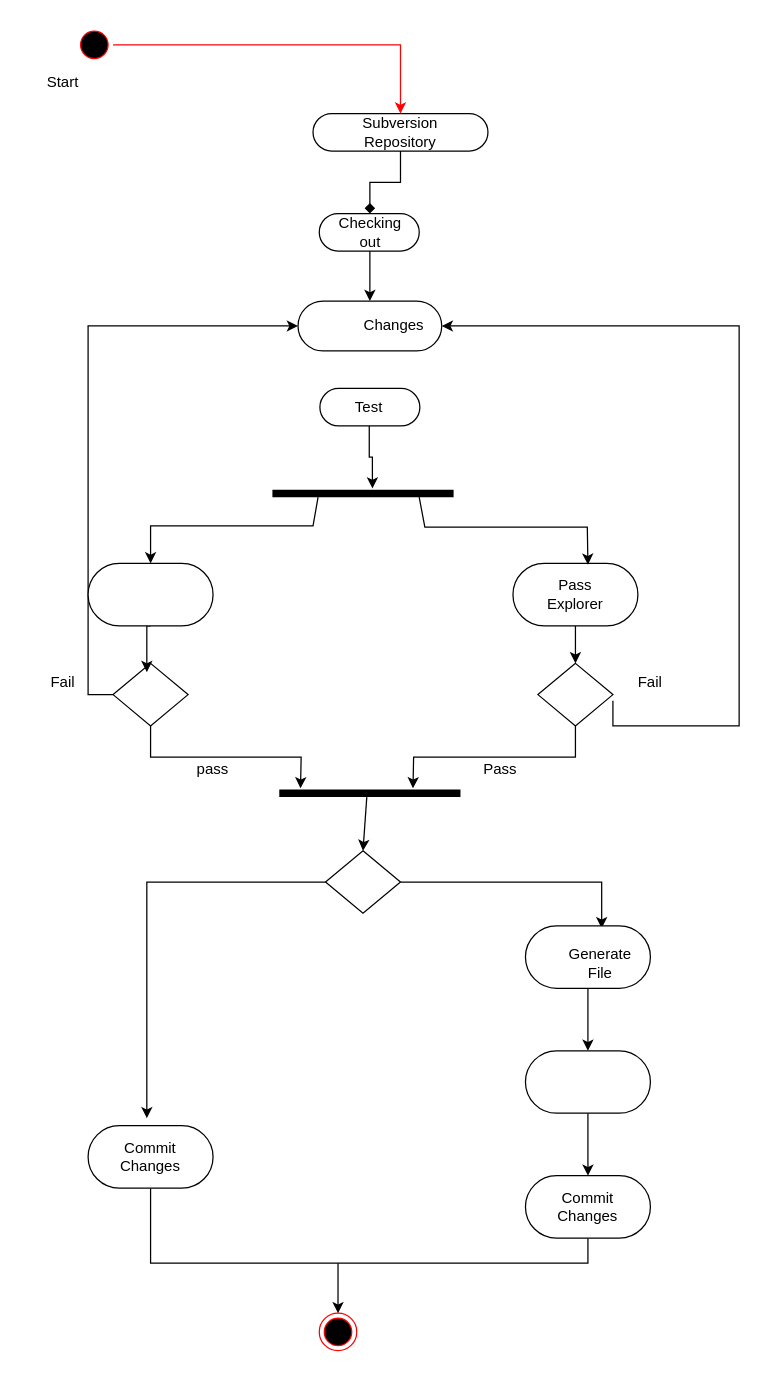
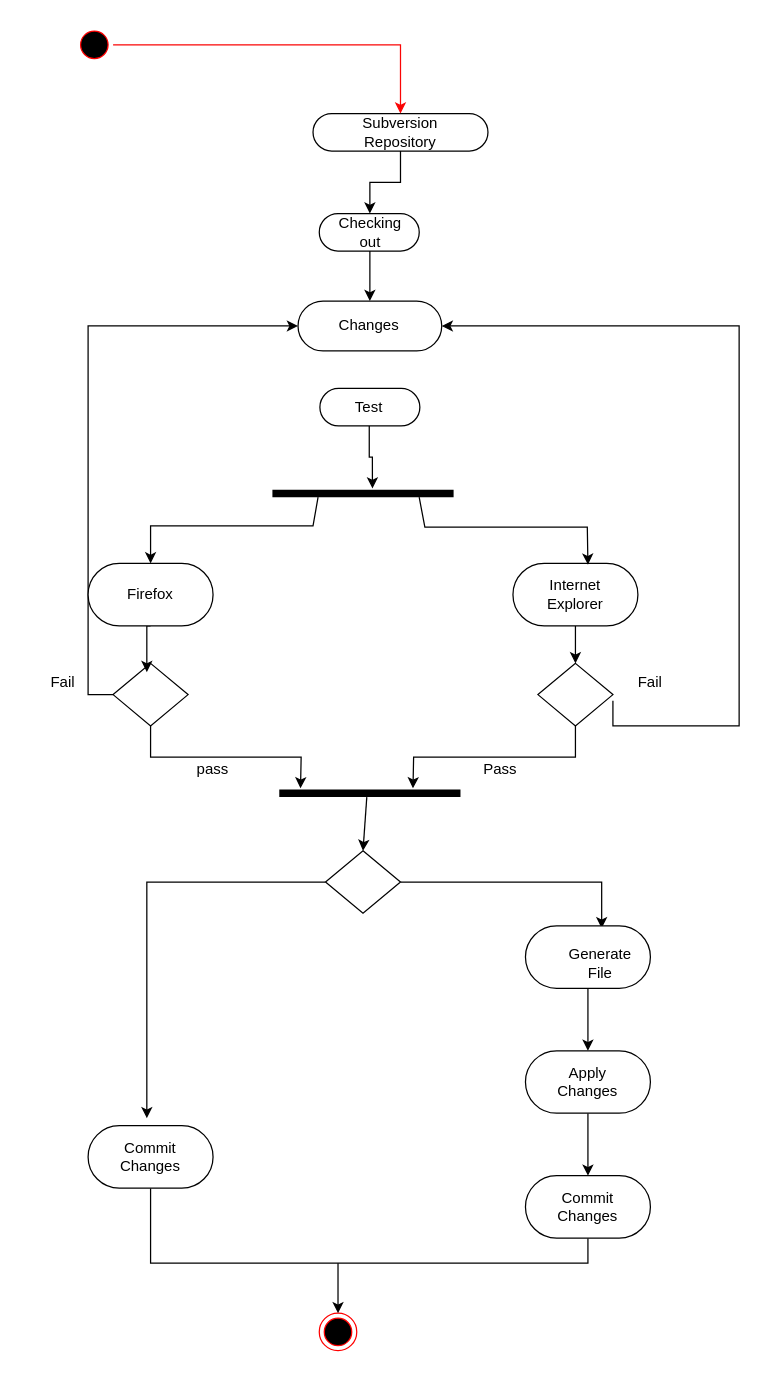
- <mxCell id="32" value="Start" style="text;html=1;strokeColor=none;fillColor=none;align=center;verticalAlign=middle;whiteSpace=wrap;rounded=0;" vertex="1" parent="1"><mxGeometry x="20" y="50" width="60" height="30" as="geometry" /></mxCell>
- <mxCell id="30" style="edgeStyle=orthogonalEdgeStyle;rounded=0;orthogonalLoop=1;jettySize=auto;html=1;exitX=0.5;exitY=1;exitDx=0;exitDy=0;entryX=0.5;entryY=0;entryDx=0;entryDy=0;endArrow=diamond;" edge="1" parent="1" source="31" target="34"><mxGeometry relative="1" as="geometry" /></mxCell>
+ <mxCell id="30" style="edgeStyle=orthogonalEdgeStyle;rounded=0;orthogonalLoop=1;jettySize=auto;html=1;exitX=0.5;exitY=1;exitDx=0;exitDy=0;entryX=0.5;entryY=0;entryDx=0;entryDy=0;" edge="1" parent="1" source="31" target="34"><mxGeometry relative="1" as="geometry" /></mxCell>
- <mxCell id="35" value="Changes" style="text;html=1;strokeColor=none;fillColor=none;align=center;verticalAlign=middle;whiteSpace=wrap;rounded=0;" vertex="1" parent="1"><mxGeometry x="285" y="245" width="60" height="30" as="geometry" /></mxCell>
+ <mxCell id="35" value="Changes" style="text;html=1;strokeColor=none;fillColor=none;align=center;verticalAlign=middle;whiteSpace=wrap;rounded=0;" vertex="1" parent="1"><mxGeometry x="265" y="245" width="60" height="30" as="geometry" /></mxCell>
+ <mxCell id="38" value="Firefox" style="text;html=1;strokeColor=none;fillColor=none;align=center;verticalAlign=middle;whiteSpace=wrap;rounded=0;" vertex="1" parent="1"><mxGeometry x="90" y="460" width="60" height="30" as="geometry" /></mxCell>
- <mxCell id="39" value="Pass Explorer" style="text;html=1;strokeColor=none;fillColor=none;align=center;verticalAlign=middle;whiteSpace=wrap;rounded=0;" vertex="1" parent="1"><mxGeometry x="430" y="460" width="60" height="30" as="geometry" /></mxCell>
+ <mxCell id="39" value="Internet Explorer" style="text;html=1;strokeColor=none;fillColor=none;align=center;verticalAlign=middle;whiteSpace=wrap;rounded=0;" vertex="1" parent="1"><mxGeometry x="430" y="460" width="60" height="30" as="geometry" /></mxCell>
+ <mxCell id="46" value="Apply Changes" style="text;html=1;strokeColor=none;fillColor=none;align=center;verticalAlign=middle;whiteSpace=wrap;rounded=0;" vertex="1" parent="1"><mxGeometry x="440" y="850" width="60" height="30" as="geometry" /></mxCell>
